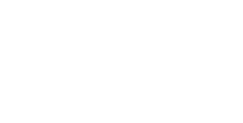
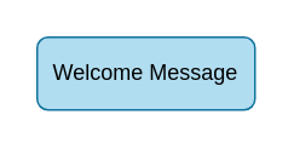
+ <mxCell id="2" value="Welcome Message" style="rounded=1;whiteSpace=wrap;html=1;fillColor=#b1ddf0;strokeColor=#10739e;" parent="1" vertex="1"><mxGeometry x="20" y="20" width="120" height="40" as="geometry" /></mxCell>
